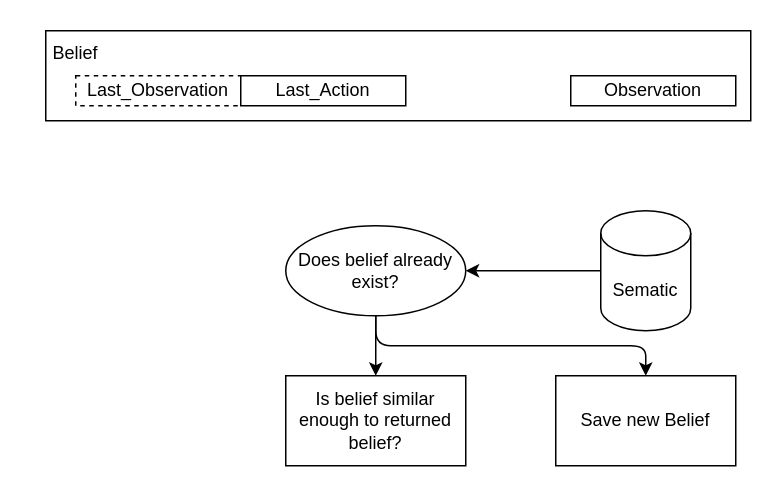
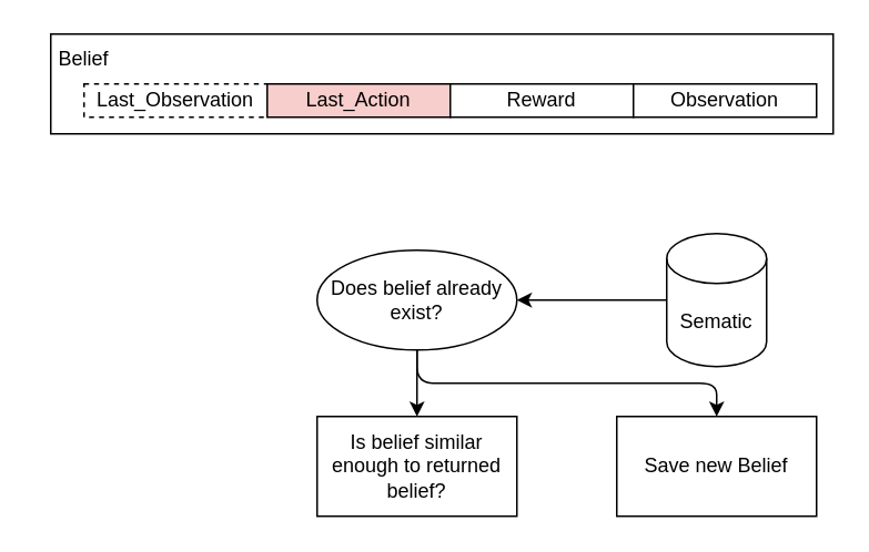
- <mxCell id="4" value="Last_Action" style="rounded=0;whiteSpace=wrap;html=1;" vertex="1" parent="1"><mxGeometry x="160" y="50" width="110" height="20" as="geometry" /></mxCell>
+ <mxCell id="4" value="Last_Action" style="rounded=0;whiteSpace=wrap;html=1;fillColor=#f8cecc;" vertex="1" parent="1"><mxGeometry x="160" y="50" width="110" height="20" as="geometry" /></mxCell>
+ <mxCell id="5" value="Reward" style="rounded=0;whiteSpace=wrap;html=1;" vertex="1" parent="1"><mxGeometry x="270" y="50" width="110" height="20" as="geometry" /></mxCell>
